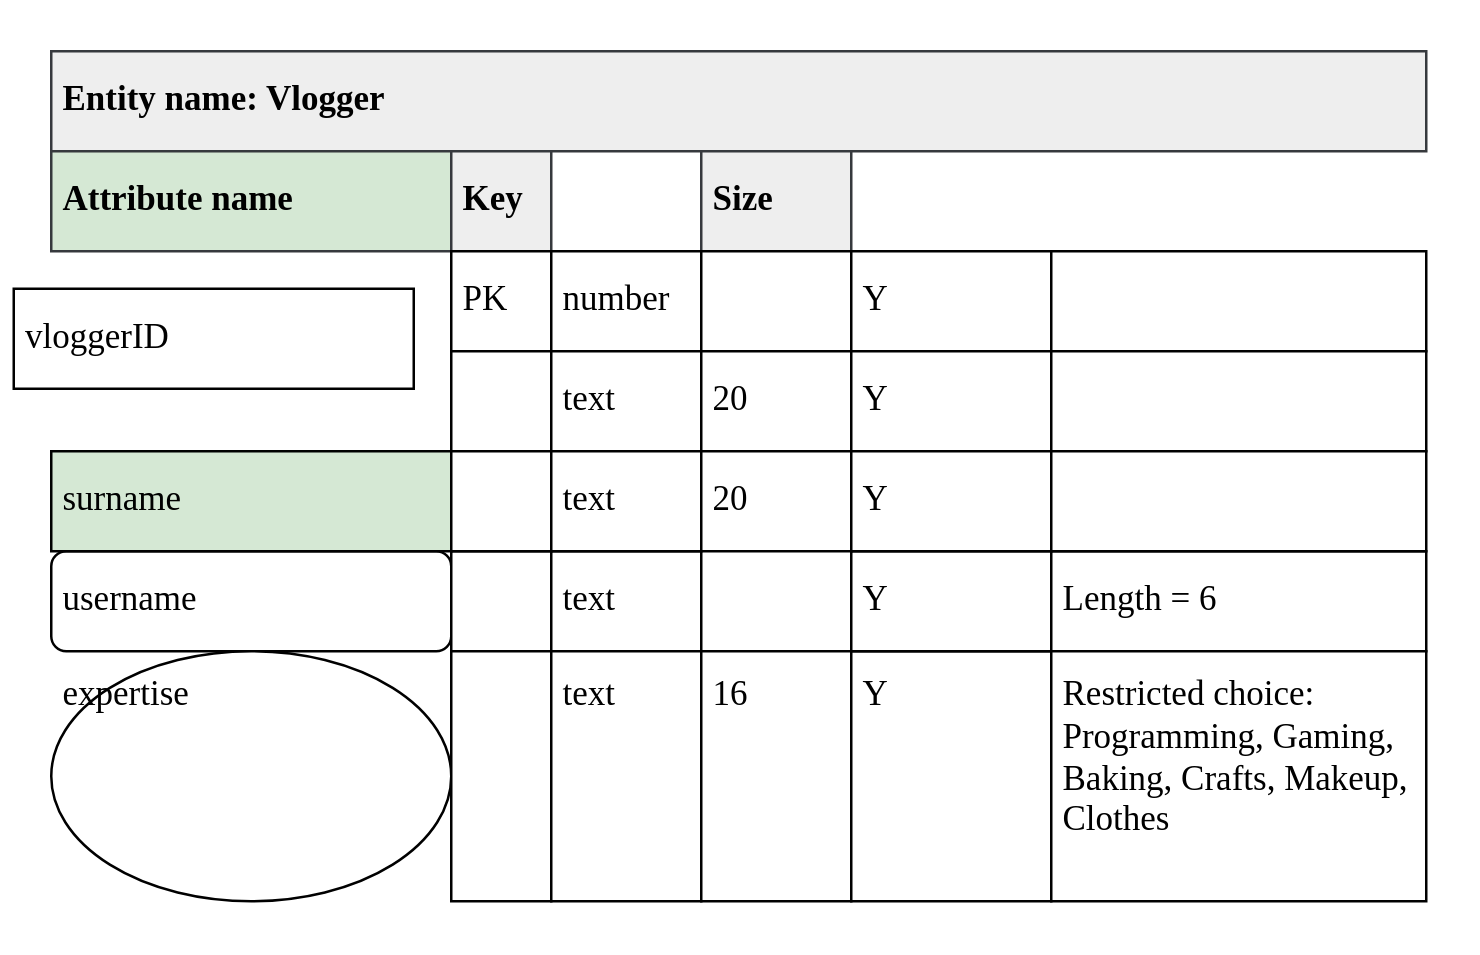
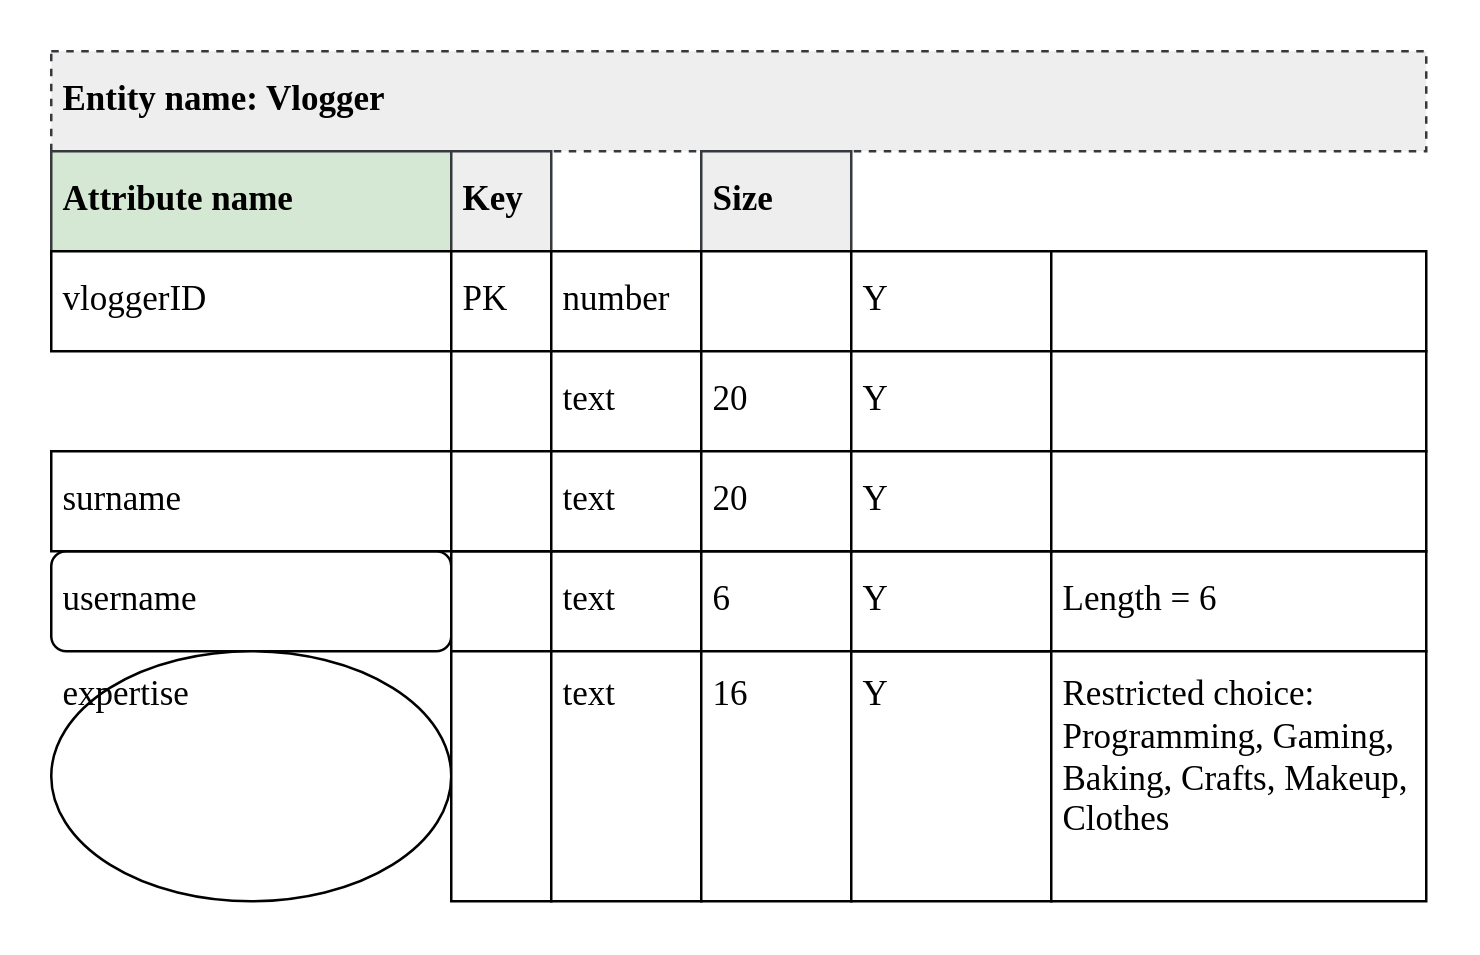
- <mxCell id="2" value="Entity&amp;nbsp;name: Vlogger" style="rounded=0;whiteSpace=wrap;html=1;align=left;fontFamily=Trebuchet MS;fontStyle=1;fontSize=14;fillColor=#eeeeee;strokeColor=#36393d;spacing=5;" parent="1" vertex="1"><mxGeometry x="20" y="20" width="550" height="40" as="geometry" /></mxCell>
+ <mxCell id="2" value="Entity&amp;nbsp;name: Vlogger" style="rounded=0;whiteSpace=wrap;html=1;align=left;fontFamily=Trebuchet MS;fontStyle=1;fontSize=14;fillColor=#eeeeee;strokeColor=#36393d;spacing=5;dashed=1;" parent="1" vertex="1"><mxGeometry x="20" y="20" width="550" height="40" as="geometry" /></mxCell>
- <mxCell id="4" value="vloggerID" style="rounded=0;whiteSpace=wrap;html=1;align=left;fontFamily=Trebuchet MS;fontSize=14;spacing=5;" parent="1" vertex="1"><mxGeometry x="5" y="115" width="160" height="40" as="geometry" /></mxCell>
+ <mxCell id="4" value="vloggerID" style="rounded=0;whiteSpace=wrap;html=1;align=left;fontFamily=Trebuchet MS;fontSize=14;spacing=5;" parent="1" vertex="1"><mxGeometry x="20" y="100" width="160" height="40" as="geometry" /></mxCell>
- <mxCell id="29" value="surname" style="rounded=0;whiteSpace=wrap;html=1;align=left;fontFamily=Trebuchet MS;fontSize=14;spacing=5;fillColor=#d5e8d4;" parent="1" vertex="1"><mxGeometry x="20" y="180" width="160" height="40" as="geometry" /></mxCell>
+ <mxCell id="29" value="surname" style="rounded=0;whiteSpace=wrap;html=1;align=left;fontFamily=Trebuchet MS;fontSize=14;spacing=5;" parent="1" vertex="1"><mxGeometry x="20" y="180" width="160" height="40" as="geometry" /></mxCell>
+ <mxCell id="19" value="6" style="rounded=0;whiteSpace=wrap;html=1;align=left;fontStyle=0;fontFamily=Trebuchet MS;fontSize=14;spacing=5;" parent="1" vertex="1"><mxGeometry x="280" y="220" width="60" height="40" as="geometry" /></mxCell>
